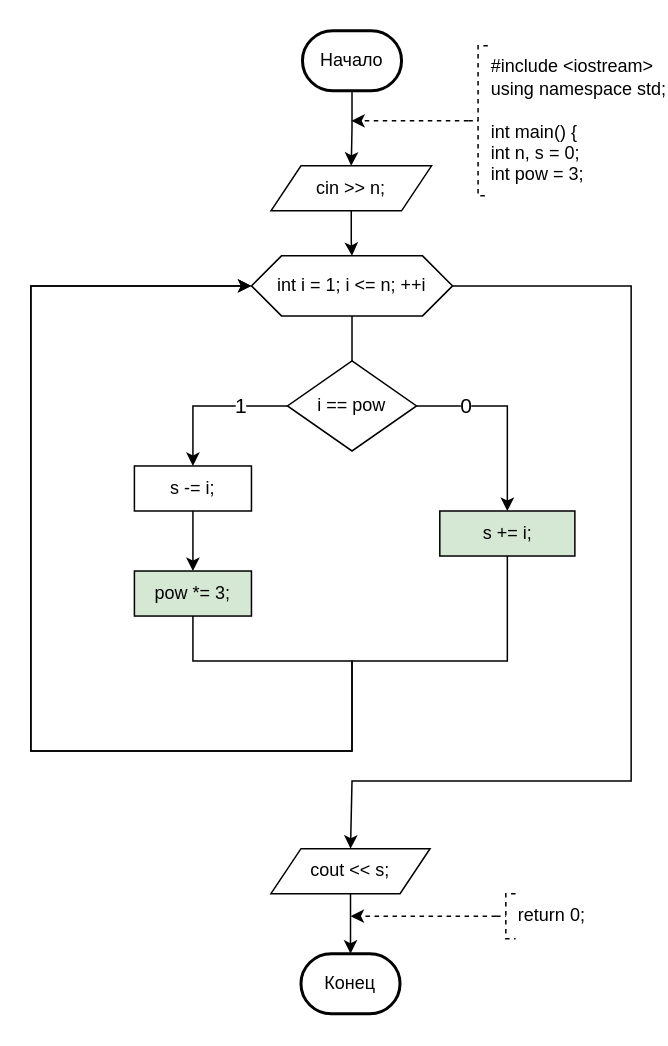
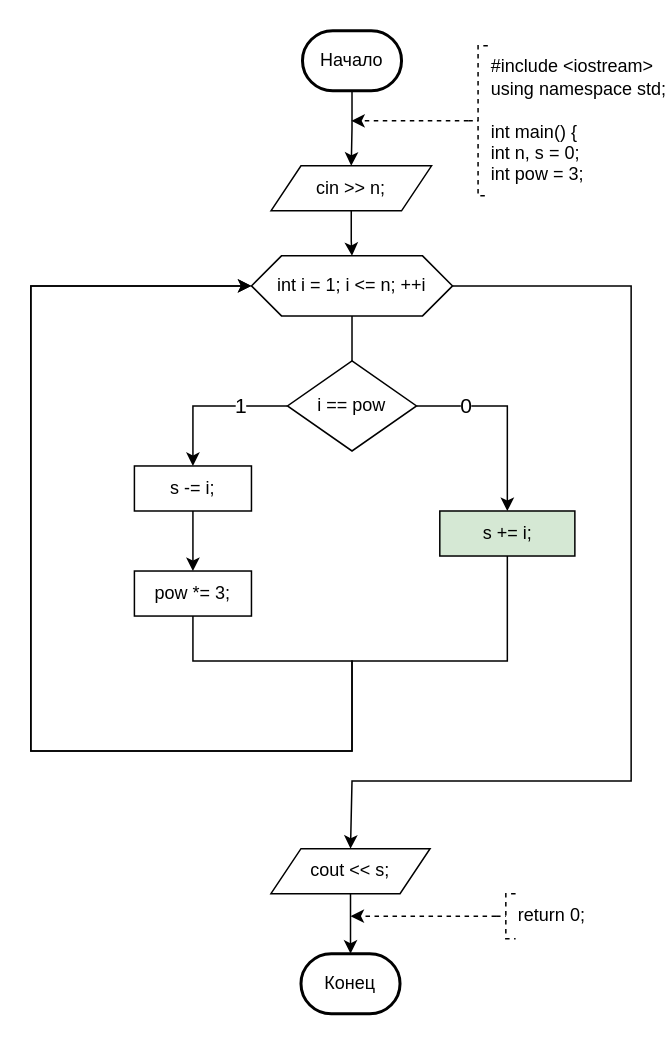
- <mxCell id="24" value="pow *= 3;" style="whiteSpace=wrap;html=1;fillColor=#d5e8d4;" vertex="1" parent="1"><mxGeometry x="89" y="380" width="78" height="30" as="geometry" /></mxCell>
+ <mxCell id="24" value="pow *= 3;" style="whiteSpace=wrap;html=1;" vertex="1" parent="1"><mxGeometry x="89" y="380" width="78" height="30" as="geometry" /></mxCell>
